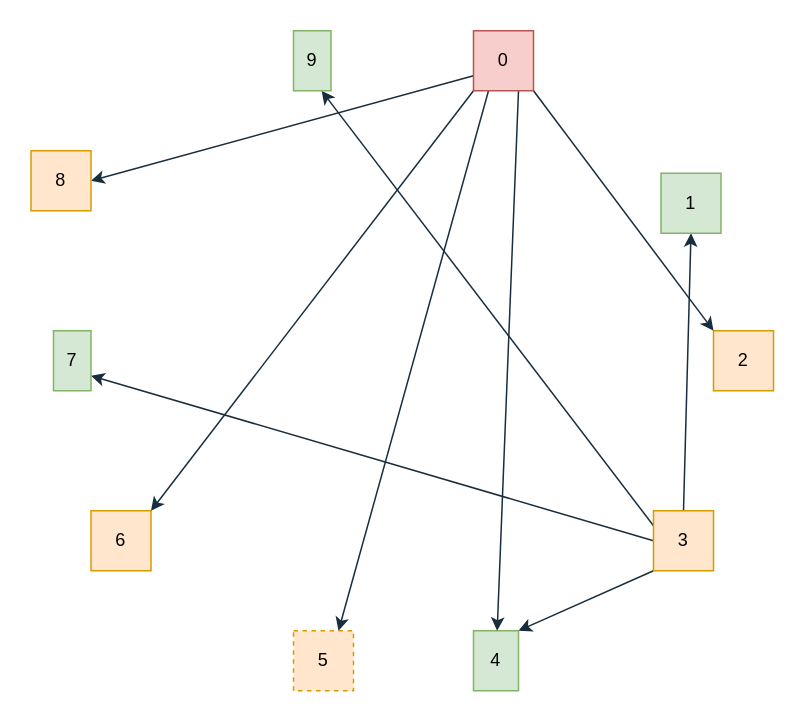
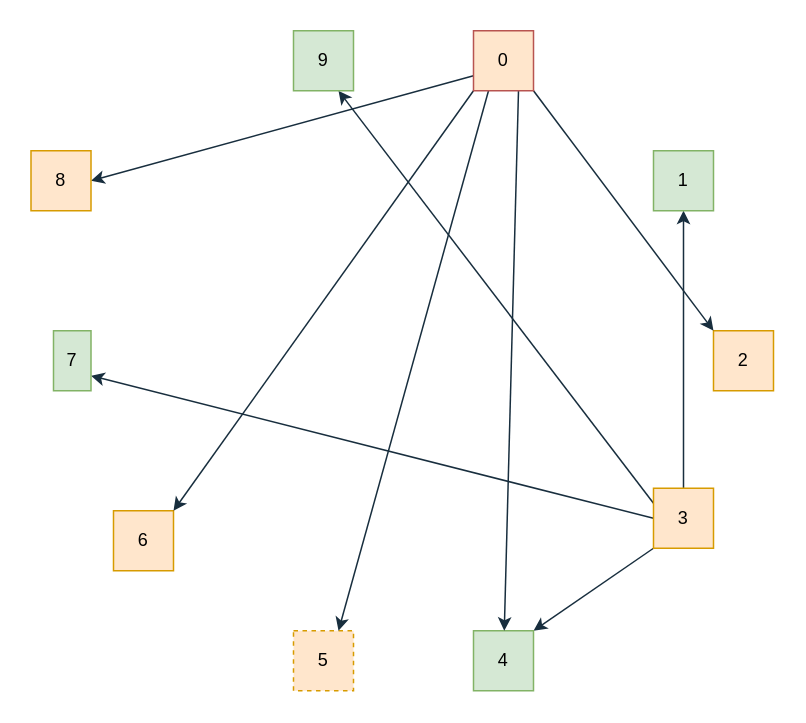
- <mxCell id="19" value="9" style="rounded=0;whiteSpace=wrap;html=1;labelBackgroundColor=none;fillColor=#d5e8d4;strokeColor=#82b366;" parent="1" vertex="1"><mxGeometry x="195" y="20" width="25" height="40" as="geometry" /></mxCell>
+ <mxCell id="19" value="9" style="rounded=0;whiteSpace=wrap;html=1;labelBackgroundColor=none;fillColor=#d5e8d4;strokeColor=#82b366;" parent="1" vertex="1"><mxGeometry x="195" y="20" width="40" height="40" as="geometry" /></mxCell>
- <mxCell id="18" value="&lt;div&gt;0&lt;/div&gt;" style="rounded=0;whiteSpace=wrap;html=1;labelBackgroundColor=none;fillColor=#f8cecc;strokeColor=#b85450;" parent="1" vertex="1"><mxGeometry x="315" y="20" width="40" height="40" as="geometry" /></mxCell>
+ <mxCell id="18" value="&lt;div&gt;0&lt;/div&gt;" style="rounded=0;whiteSpace=wrap;html=1;labelBackgroundColor=none;fillColor=#ffe6cc;strokeColor=#b85450;" parent="1" vertex="1"><mxGeometry x="315" y="20" width="40" height="40" as="geometry" /></mxCell>
- <mxCell id="12" value="1" style="rounded=0;whiteSpace=wrap;html=1;labelBackgroundColor=none;fillColor=#d5e8d4;strokeColor=#82b366;" parent="1" vertex="1"><mxGeometry x="440" y="115" width="40" height="40" as="geometry" /></mxCell>
+ <mxCell id="12" value="1" style="rounded=0;whiteSpace=wrap;html=1;labelBackgroundColor=none;fillColor=#d5e8d4;strokeColor=#82b366;" parent="1" vertex="1"><mxGeometry x="435" y="100" width="40" height="40" as="geometry" /></mxCell>
- <mxCell id="10" value="6" style="rounded=0;whiteSpace=wrap;html=1;labelBackgroundColor=none;fillColor=#ffe6cc;strokeColor=#d79b00;" parent="1" vertex="1"><mxGeometry x="60" y="340" width="40" height="40" as="geometry" /></mxCell>
+ <mxCell id="10" value="6" style="rounded=0;whiteSpace=wrap;html=1;labelBackgroundColor=none;fillColor=#ffe6cc;strokeColor=#d79b00;" parent="1" vertex="1"><mxGeometry x="75" y="340" width="40" height="40" as="geometry" /></mxCell>
- <mxCell id="7" value="3" style="rounded=0;whiteSpace=wrap;html=1;labelBackgroundColor=none;fillColor=#ffe6cc;strokeColor=#d79b00;" parent="1" vertex="1"><mxGeometry x="435" y="340" width="40" height="40" as="geometry" /></mxCell>
+ <mxCell id="7" value="3" style="rounded=0;whiteSpace=wrap;html=1;labelBackgroundColor=none;fillColor=#ffe6cc;strokeColor=#d79b00;" parent="1" vertex="1"><mxGeometry x="435" y="325" width="40" height="40" as="geometry" /></mxCell>
- <mxCell id="8" value="4" style="rounded=0;whiteSpace=wrap;html=1;labelBackgroundColor=none;fillColor=#d5e8d4;strokeColor=#82b366;" parent="1" vertex="1"><mxGeometry x="315" y="420" width="30" height="40" as="geometry" /></mxCell>
+ <mxCell id="8" value="4" style="rounded=0;whiteSpace=wrap;html=1;labelBackgroundColor=none;fillColor=#d5e8d4;strokeColor=#82b366;" parent="1" vertex="1"><mxGeometry x="315" y="420" width="40" height="40" as="geometry" /></mxCell>
